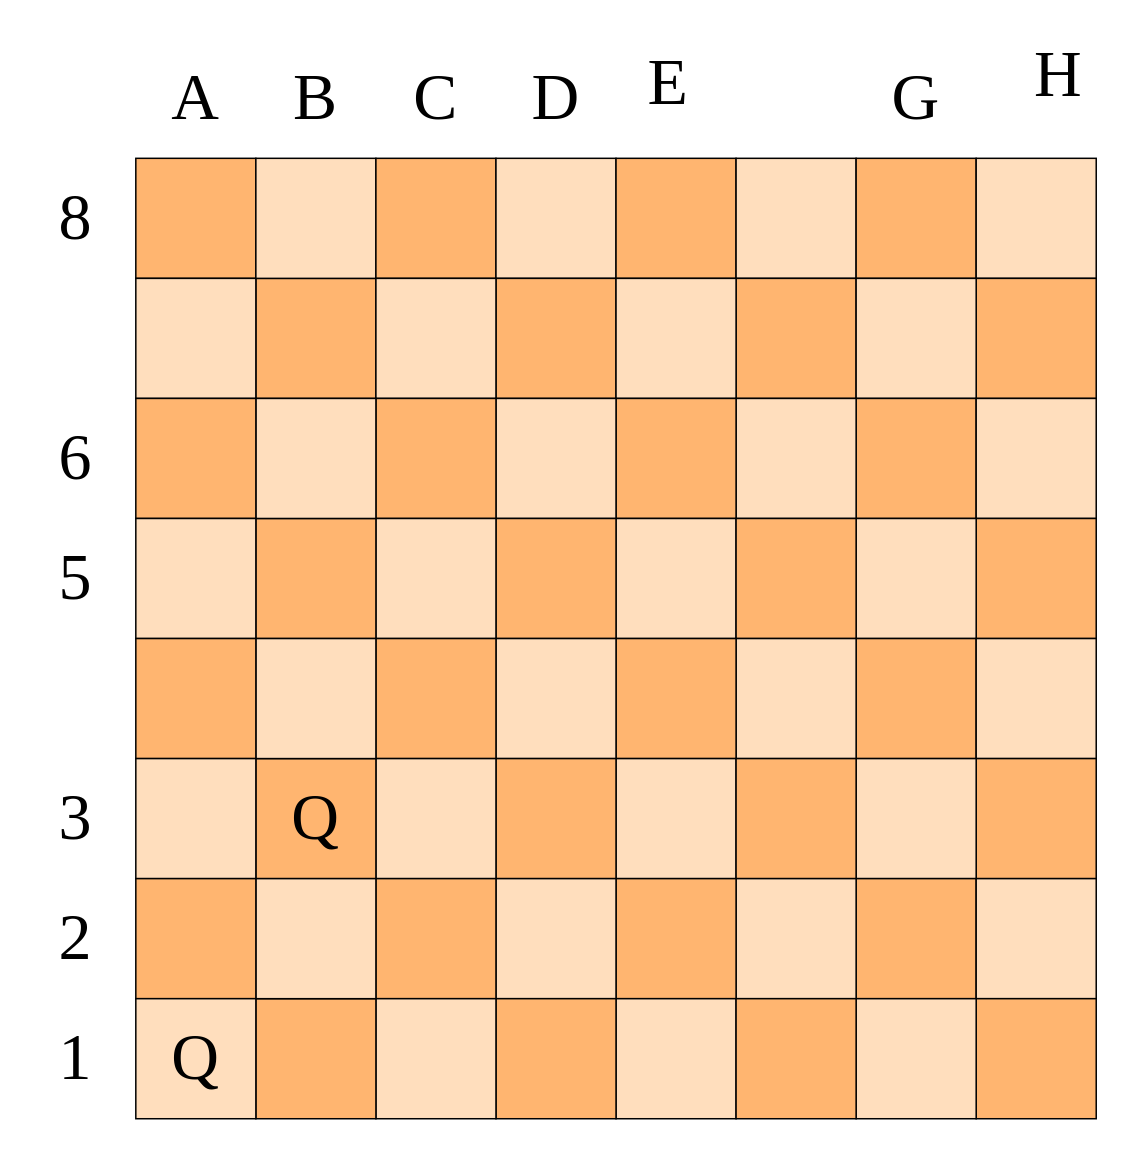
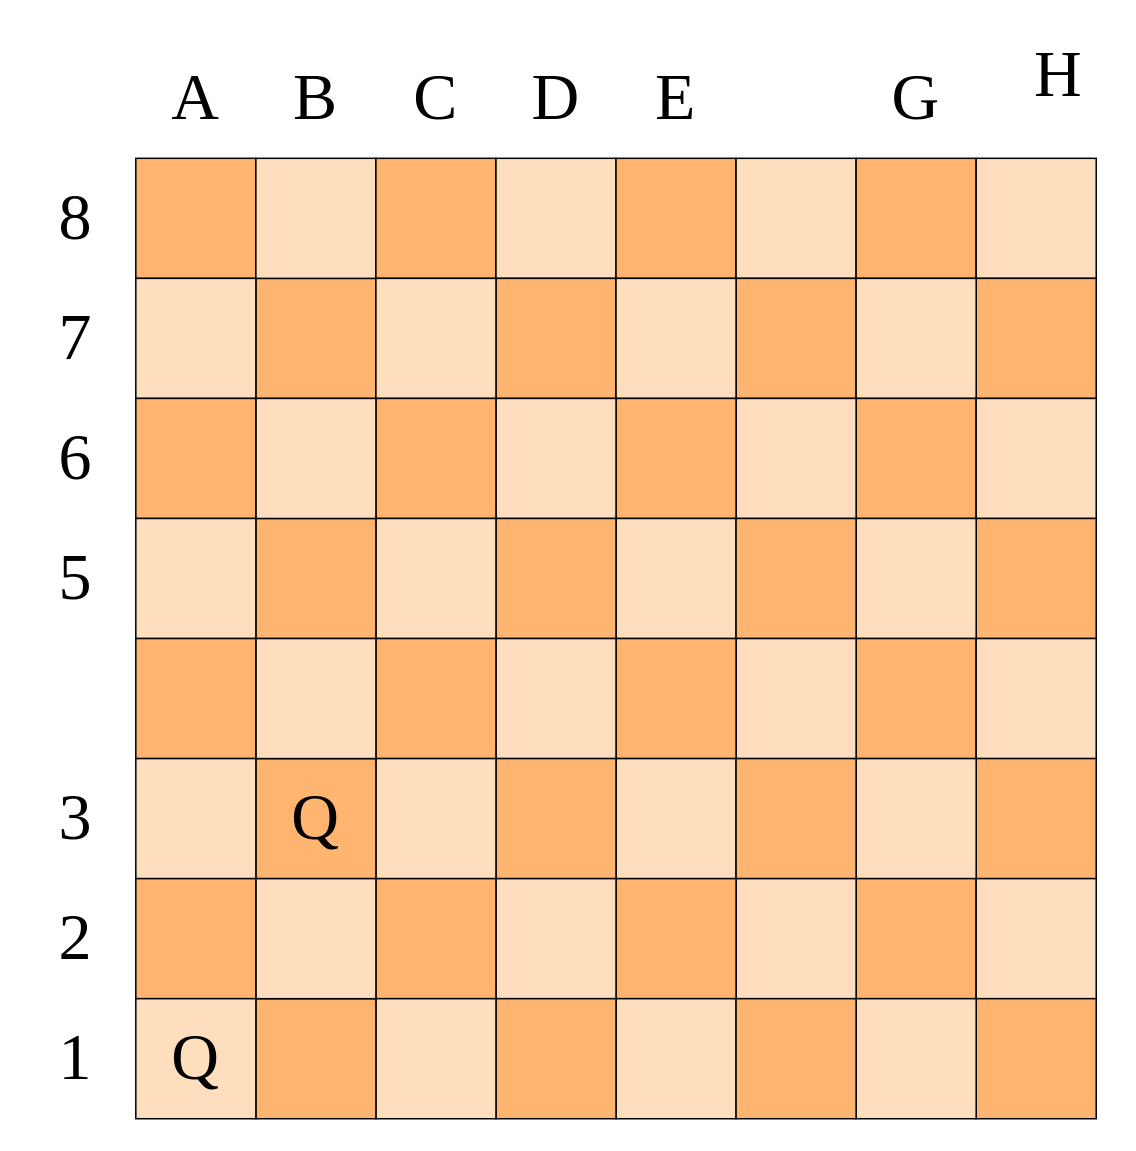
- <mxCell id="72" value="&lt;font style=&quot;font-size: 44px&quot; face=&quot;Tahoma&quot;&gt;E&lt;/font&gt;" style="text;html=1;strokeColor=none;fillColor=none;align=center;verticalAlign=middle;whiteSpace=wrap;rounded=0;" parent="1" vertex="1"><mxGeometry x="415" y="25" width="60" height="60" as="geometry" /></mxCell>
+ <mxCell id="72" value="&lt;font style=&quot;font-size: 44px&quot; face=&quot;Tahoma&quot;&gt;E&lt;/font&gt;" style="text;html=1;strokeColor=none;fillColor=none;align=center;verticalAlign=middle;whiteSpace=wrap;rounded=0;" parent="1" vertex="1"><mxGeometry x="420" y="35" width="60" height="60" as="geometry" /></mxCell>
+ <mxCell id="76" value="&lt;font style=&quot;font-size: 44px&quot; face=&quot;Tahoma&quot;&gt;7&lt;/font&gt;" style="text;html=1;strokeColor=none;fillColor=none;align=center;verticalAlign=middle;whiteSpace=wrap;rounded=0;" parent="1" vertex="1"><mxGeometry x="20" y="195" width="60" height="60" as="geometry" /></mxCell>
